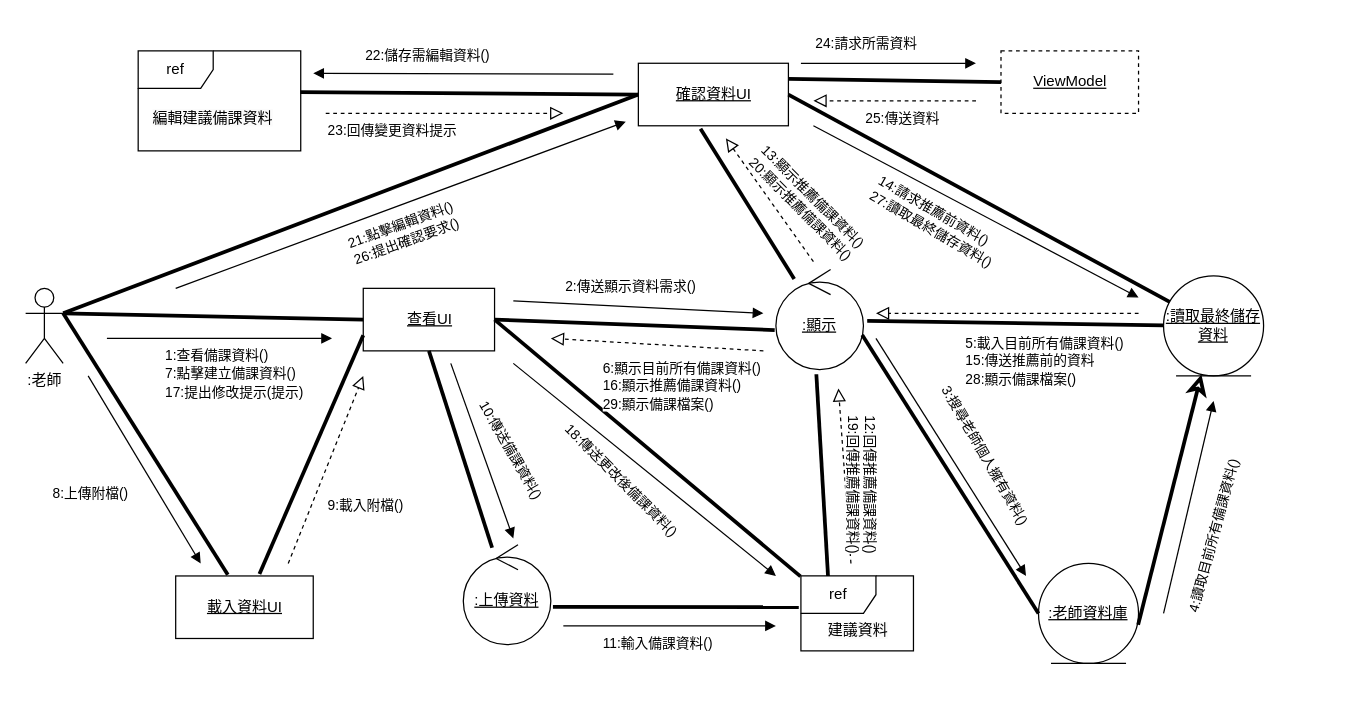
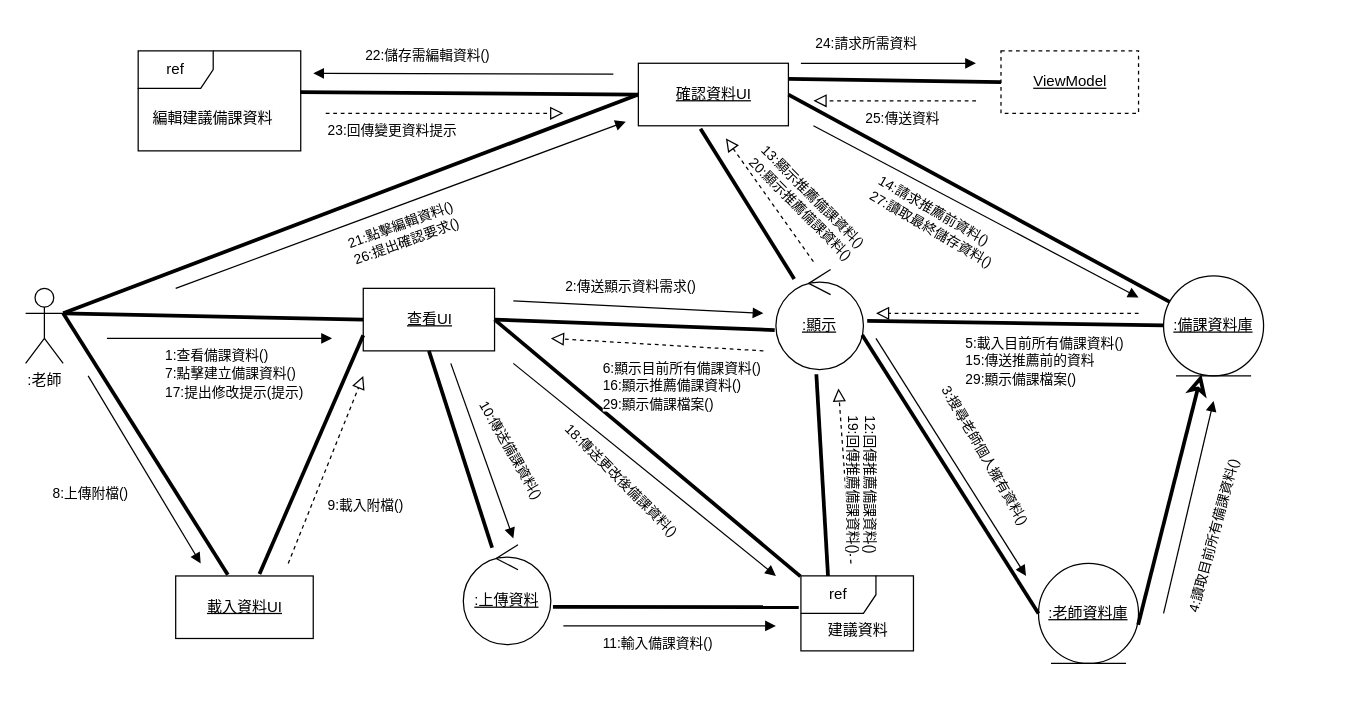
- <mxCell id="13" value="&lt;u&gt;:讀取最終儲存資料&lt;/u&gt;" style="ellipse;shape=umlEntity;whiteSpace=wrap;html=1;" vertex="1" parent="1"><mxGeometry x="930" y="220" width="80" height="80" as="geometry" /></mxCell>
+ <mxCell id="13" value="&lt;u&gt;:備課資料庫&lt;/u&gt;" style="ellipse;shape=umlEntity;whiteSpace=wrap;html=1;" vertex="1" parent="1"><mxGeometry x="930" y="220" width="80" height="80" as="geometry" /></mxCell>
- <mxCell id="54" value="&lt;span style=&quot;color: rgb(0, 0, 0); font-family: Helvetica; font-size: 11px; font-style: normal; font-variant-ligatures: normal; font-variant-caps: normal; font-weight: 400; letter-spacing: normal; orphans: 2; text-align: center; text-indent: 0px; text-transform: none; widows: 2; word-spacing: 0px; -webkit-text-stroke-width: 0px; background-color: rgb(255, 255, 255); text-decoration-thickness: initial; text-decoration-style: initial; text-decoration-color: initial; float: none; display: inline !important;&quot;&gt;5:載入目前所有備課資料()&lt;br&gt;&lt;span style=&quot;&quot;&gt;15:傳送推薦前的資料&lt;br&gt;&lt;/span&gt;&lt;span style=&quot;&quot;&gt;28:顯示備課檔案()&lt;/span&gt;&lt;br&gt;&lt;/span&gt;" style="text;whiteSpace=wrap;html=1;" vertex="1" parent="1"><mxGeometry x="770" y="260" width="160" height="40" as="geometry" /></mxCell>
+ <mxCell id="54" value="&lt;span style=&quot;color: rgb(0, 0, 0); font-family: Helvetica; font-size: 11px; font-style: normal; font-variant-ligatures: normal; font-variant-caps: normal; font-weight: 400; letter-spacing: normal; orphans: 2; text-align: center; text-indent: 0px; text-transform: none; widows: 2; word-spacing: 0px; -webkit-text-stroke-width: 0px; background-color: rgb(255, 255, 255); text-decoration-thickness: initial; text-decoration-style: initial; text-decoration-color: initial; float: none; display: inline !important;&quot;&gt;5:載入目前所有備課資料()&lt;br&gt;&lt;span style=&quot;&quot;&gt;15:傳送推薦前的資料&lt;br&gt;&lt;/span&gt;&lt;span style=&quot;&quot;&gt;29:顯示備課檔案()&lt;/span&gt;&lt;br&gt;&lt;/span&gt;" style="text;whiteSpace=wrap;html=1;" vertex="1" parent="1"><mxGeometry x="770" y="260" width="160" height="40" as="geometry" /></mxCell>
